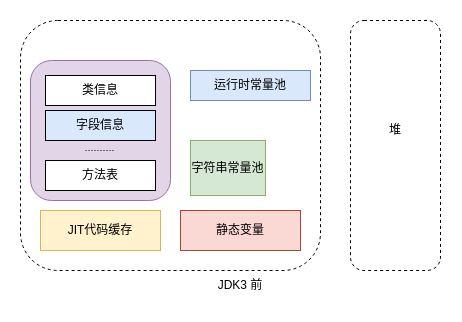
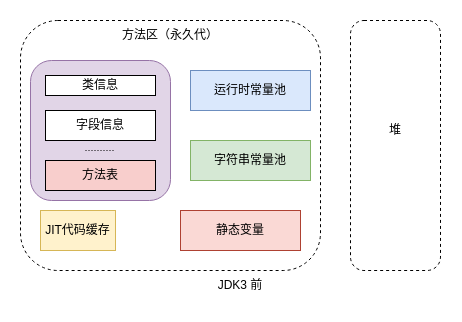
+ <mxCell id="14" value="方法区（永久代）" style="text;html=1;strokeColor=none;fillColor=none;align=center;verticalAlign=middle;whiteSpace=wrap;rounded=0;" parent="1" vertex="1"><mxGeometry x="120" y="20" width="100" height="30" as="geometry" /></mxCell>
- <mxCell id="4" value="运行时常量池" style="rounded=0;whiteSpace=wrap;html=1;fillColor=#dae8fc;strokeColor=#6c8ebf;" parent="1" vertex="1"><mxGeometry x="190" y="70" width="120" height="30" as="geometry" /></mxCell>
+ <mxCell id="4" value="运行时常量池" style="rounded=0;whiteSpace=wrap;html=1;fillColor=#dae8fc;strokeColor=#6c8ebf;" parent="1" vertex="1"><mxGeometry x="190" y="70" width="120" height="40" as="geometry" /></mxCell>
- <mxCell id="9" value="类信息" style="rounded=0;whiteSpace=wrap;html=1;" parent="1" vertex="1"><mxGeometry x="45" y="75" width="110" height="30" as="geometry" /></mxCell>
+ <mxCell id="9" value="类信息" style="rounded=0;whiteSpace=wrap;html=1;" parent="1" vertex="1"><mxGeometry x="45" y="75" width="110" height="20" as="geometry" /></mxCell>
- <mxCell id="10" value="字段信息" style="rounded=0;whiteSpace=wrap;html=1;fillColor=#dae8fc;" parent="1" vertex="1"><mxGeometry x="45" y="110" width="110" height="30" as="geometry" /></mxCell>
+ <mxCell id="10" value="字段信息" style="rounded=0;whiteSpace=wrap;html=1;" parent="1" vertex="1"><mxGeometry x="45" y="110" width="110" height="30" as="geometry" /></mxCell>
- <mxCell id="6" value="字符串常量池" style="rounded=0;whiteSpace=wrap;html=1;fillColor=#d5e8d4;strokeColor=#82b366;" parent="1" vertex="1"><mxGeometry x="190" y="140" width="75" height="55" as="geometry" /></mxCell>
+ <mxCell id="6" value="字符串常量池" style="rounded=0;whiteSpace=wrap;html=1;fillColor=#d5e8d4;strokeColor=#82b366;" parent="1" vertex="1"><mxGeometry x="190" y="140" width="120" height="40" as="geometry" /></mxCell>
- <mxCell id="11" value="方法表" style="rounded=0;whiteSpace=wrap;html=1;" parent="1" vertex="1"><mxGeometry x="45" y="160" width="110" height="30" as="geometry" /></mxCell>
+ <mxCell id="11" value="方法表" style="rounded=0;whiteSpace=wrap;html=1;fillColor=#f8cecc;" parent="1" vertex="1"><mxGeometry x="45" y="160" width="110" height="30" as="geometry" /></mxCell>
- <mxCell id="5" value="JIT代码缓存" style="rounded=0;whiteSpace=wrap;html=1;fillColor=#fff2cc;strokeColor=#d6b656;" parent="1" vertex="1"><mxGeometry x="40" y="210" width="120" height="40" as="geometry" /></mxCell>
+ <mxCell id="5" value="JIT代码缓存" style="rounded=0;whiteSpace=wrap;html=1;fillColor=#fff2cc;strokeColor=#d6b656;" parent="1" vertex="1"><mxGeometry x="40" y="210" width="75" height="40" as="geometry" /></mxCell>
